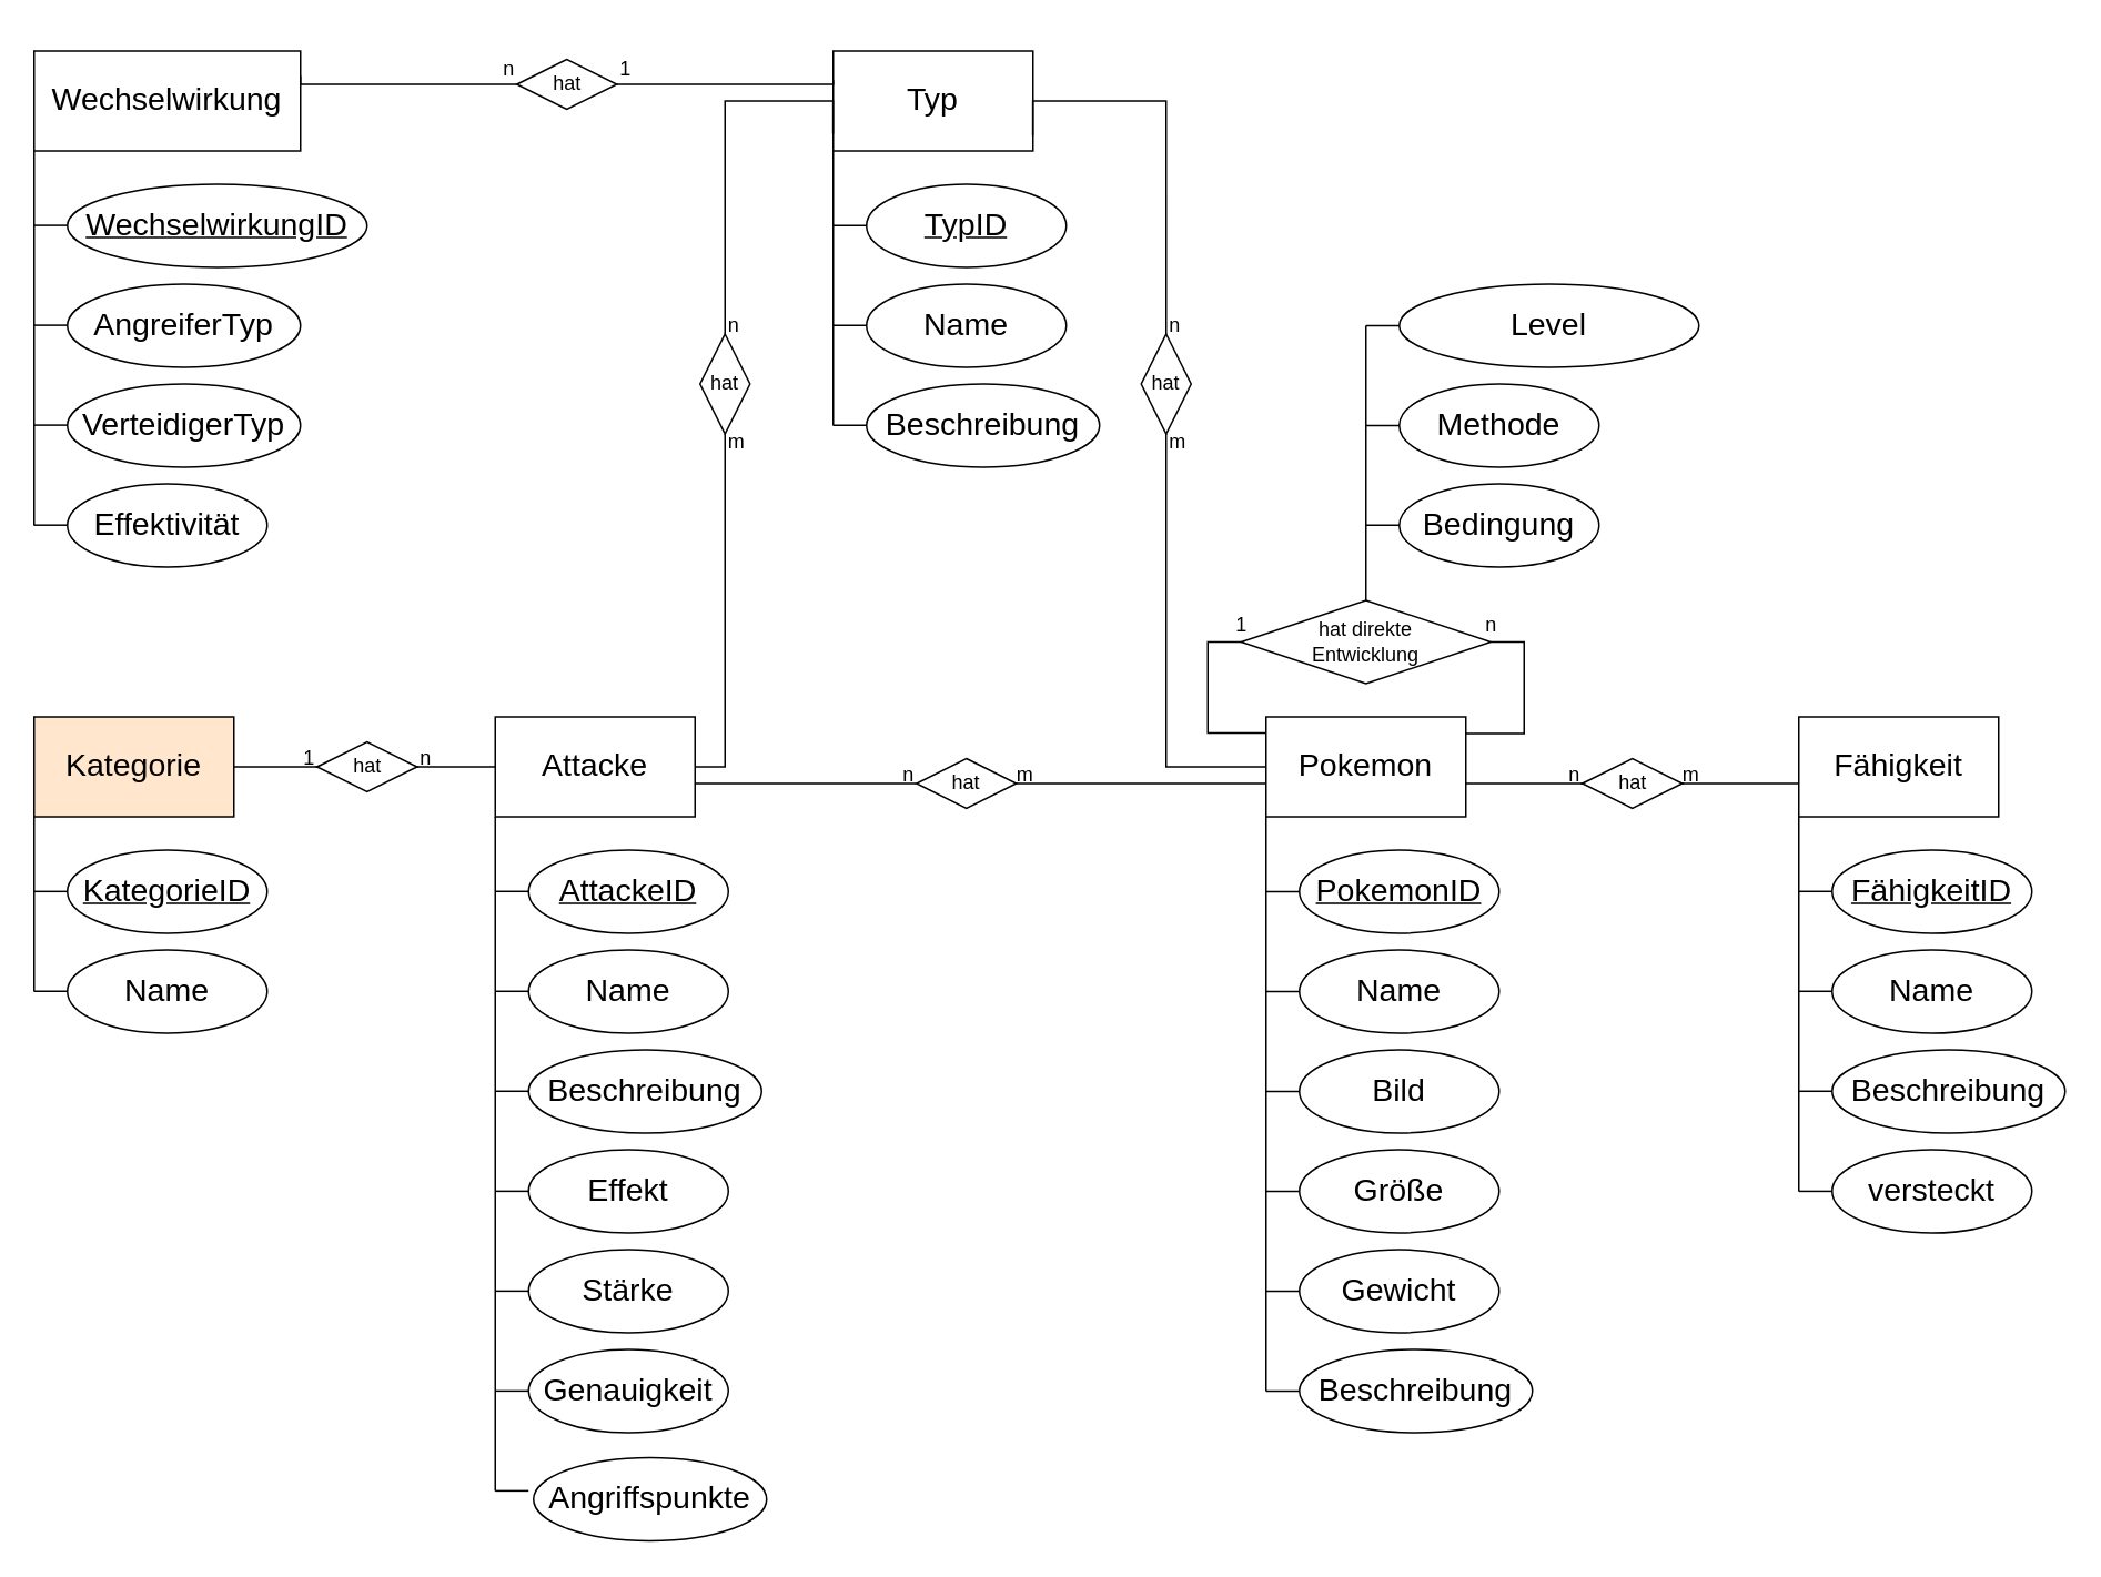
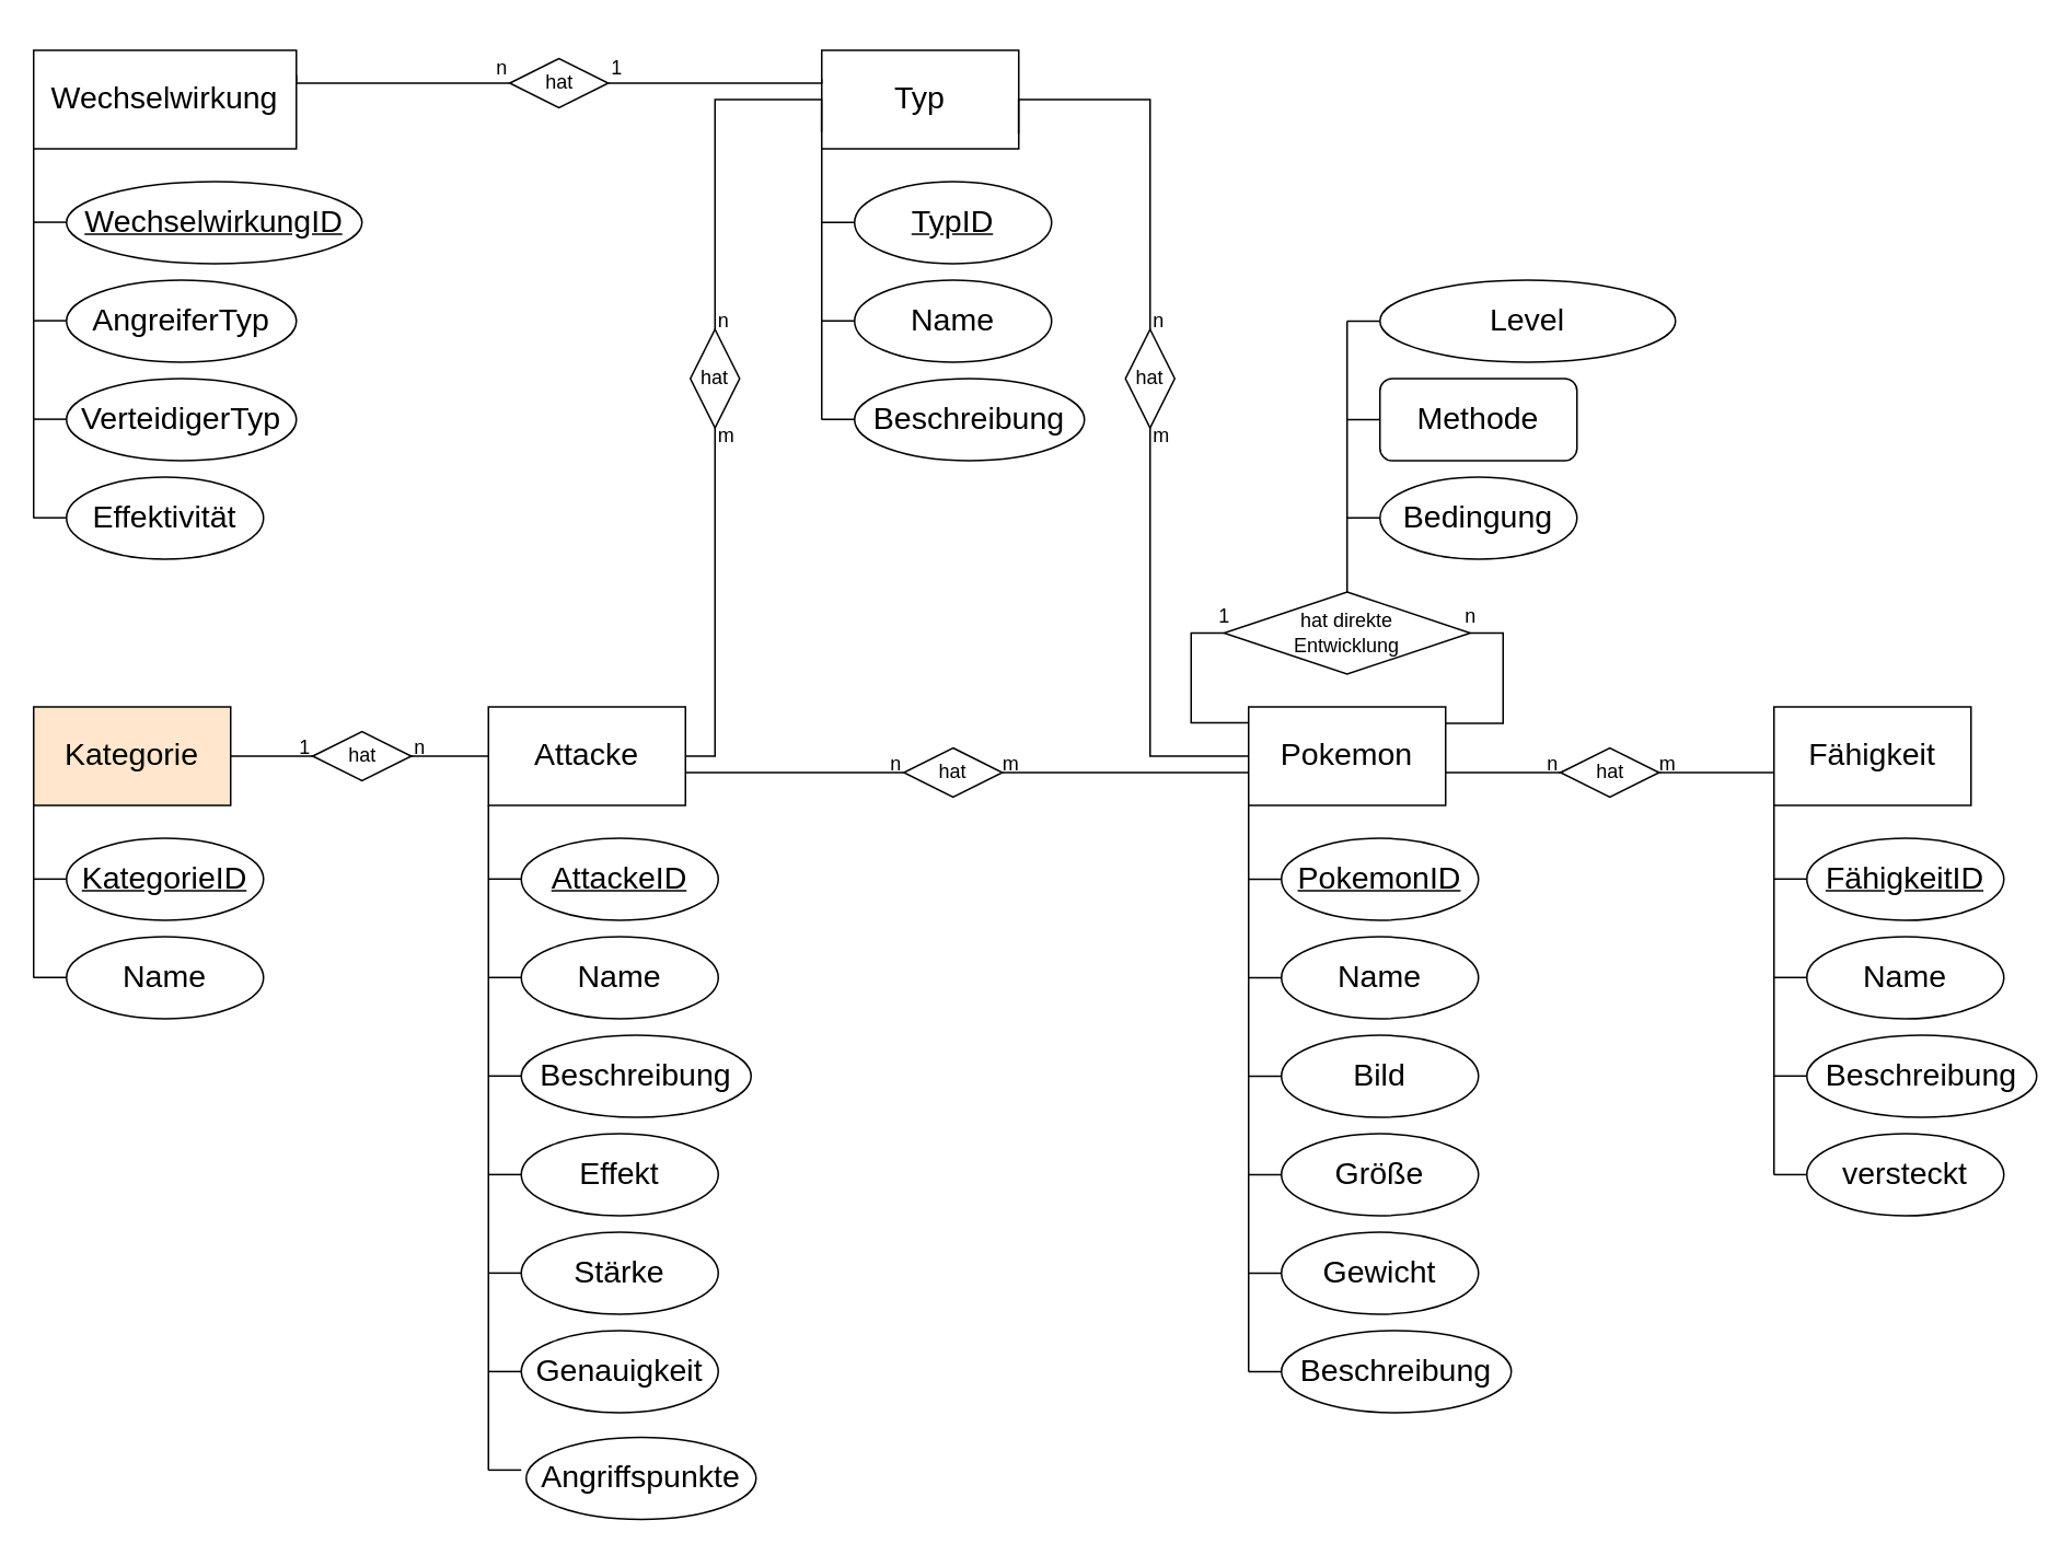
- <mxCell id="16" value="&lt;span style=&quot;font-size: 19px;&quot;&gt;Methode&lt;/span&gt;" style="ellipse;whiteSpace=wrap;html=1;container=0;" parent="1" vertex="1"><mxGeometry x="840" y="230" width="120" height="50" as="geometry" /></mxCell>
+ <mxCell id="16" value="&lt;span style=&quot;font-size: 19px;&quot;&gt;Methode&lt;/span&gt;" style="whiteSpace=wrap;html=1;container=0;rounded=1;" parent="1" vertex="1"><mxGeometry x="840" y="230" width="120" height="50" as="geometry" /></mxCell>
